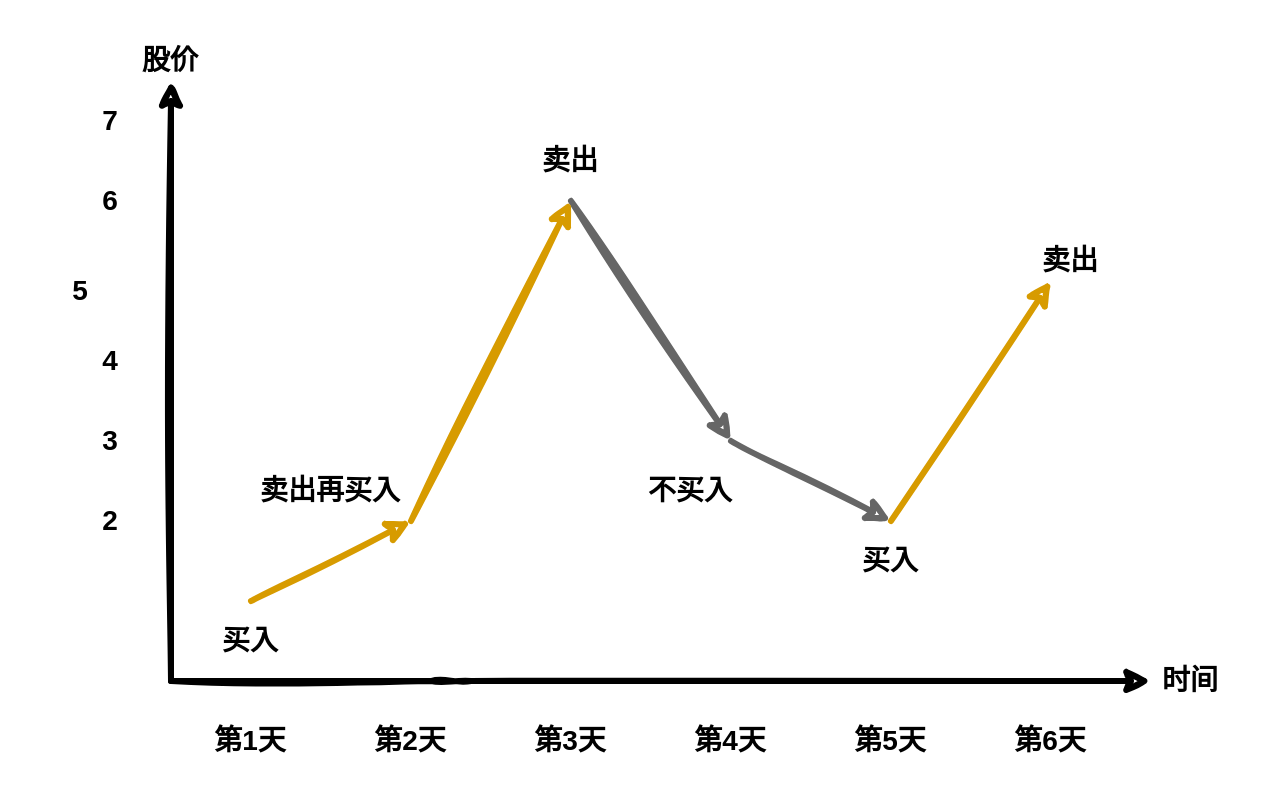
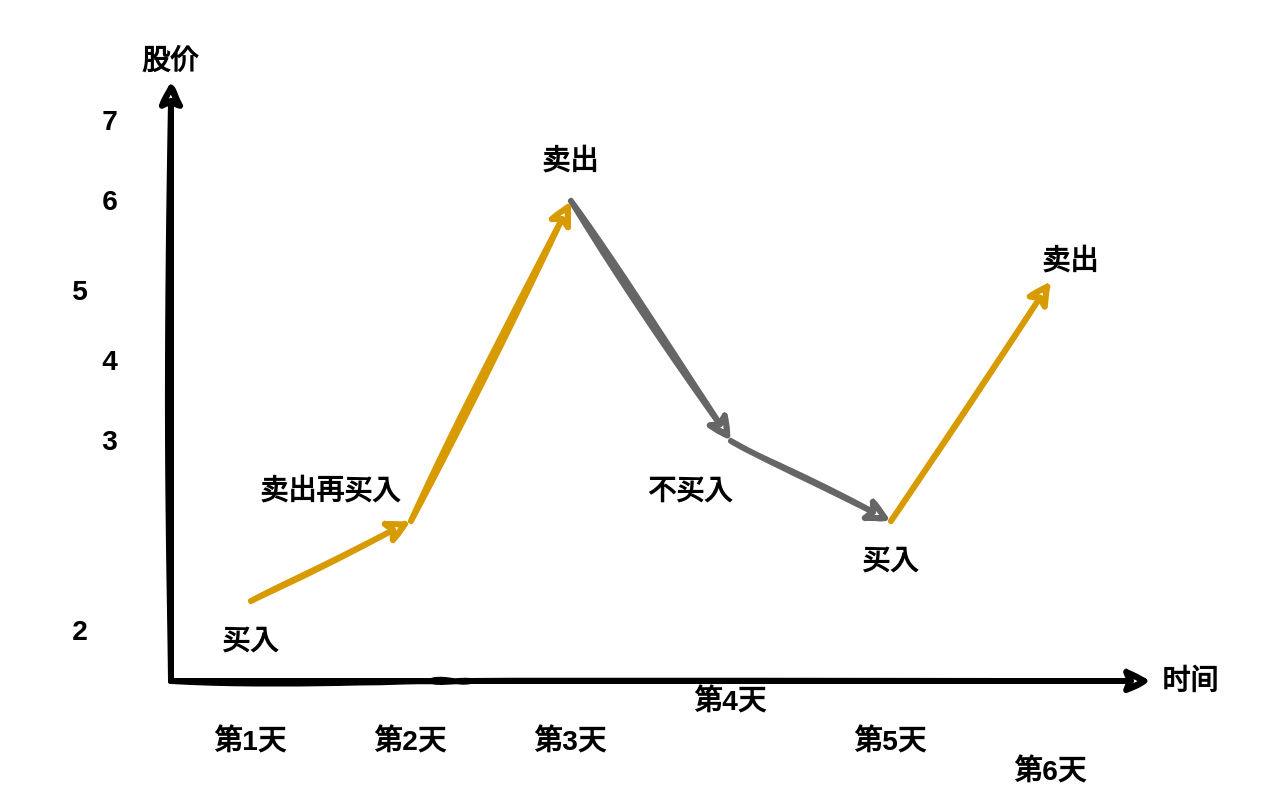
- <mxCell id="4" value="&lt;font style=&quot;font-size: 14px&quot;&gt;&lt;b&gt;2&lt;/b&gt;&lt;/font&gt;" style="text;html=1;strokeColor=none;fillColor=none;align=center;verticalAlign=middle;whiteSpace=wrap;rounded=0;" vertex="1" parent="1"><mxGeometry x="35" y="250" width="40" height="20" as="geometry" /></mxCell>
+ <mxCell id="4" value="&lt;font style=&quot;font-size: 14px&quot;&gt;&lt;b&gt;2&lt;/b&gt;&lt;/font&gt;" style="text;html=1;strokeColor=none;fillColor=none;align=center;verticalAlign=middle;whiteSpace=wrap;rounded=0;" vertex="1" parent="1"><mxGeometry x="20" y="305" width="40" height="20" as="geometry" /></mxCell>
- <mxCell id="13" value="&lt;font style=&quot;font-size: 14px&quot;&gt;&lt;b&gt;第4天&lt;/b&gt;&lt;/font&gt;" style="text;html=1;strokeColor=none;fillColor=none;align=center;verticalAlign=middle;whiteSpace=wrap;rounded=0;" vertex="1" parent="1"><mxGeometry x="345" y="360" width="40" height="20" as="geometry" /></mxCell>
+ <mxCell id="13" value="&lt;font style=&quot;font-size: 14px&quot;&gt;&lt;b&gt;第4天&lt;/b&gt;&lt;/font&gt;" style="text;html=1;strokeColor=none;fillColor=none;align=center;verticalAlign=middle;whiteSpace=wrap;rounded=0;" vertex="1" parent="1"><mxGeometry x="345" y="340" width="40" height="20" as="geometry" /></mxCell>
- <mxCell id="15" value="&lt;font style=&quot;font-size: 14px&quot;&gt;&lt;b&gt;第6天&lt;/b&gt;&lt;/font&gt;" style="text;html=1;strokeColor=none;fillColor=none;align=center;verticalAlign=middle;whiteSpace=wrap;rounded=0;" vertex="1" parent="1"><mxGeometry x="505" y="360" width="40" height="20" as="geometry" /></mxCell>
+ <mxCell id="15" value="&lt;font style=&quot;font-size: 14px&quot;&gt;&lt;b&gt;第6天&lt;/b&gt;&lt;/font&gt;" style="text;html=1;strokeColor=none;fillColor=none;align=center;verticalAlign=middle;whiteSpace=wrap;rounded=0;" vertex="1" parent="1"><mxGeometry x="505" y="375" width="40" height="20" as="geometry" /></mxCell>
